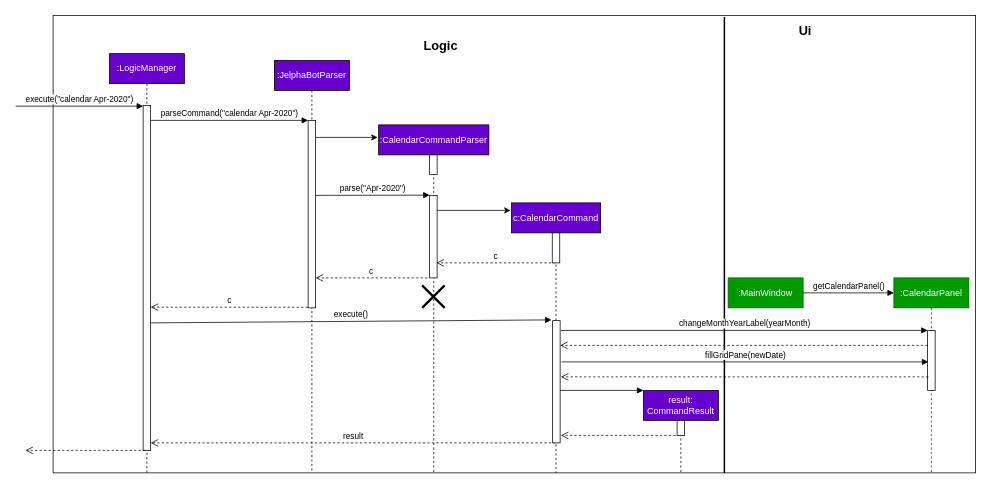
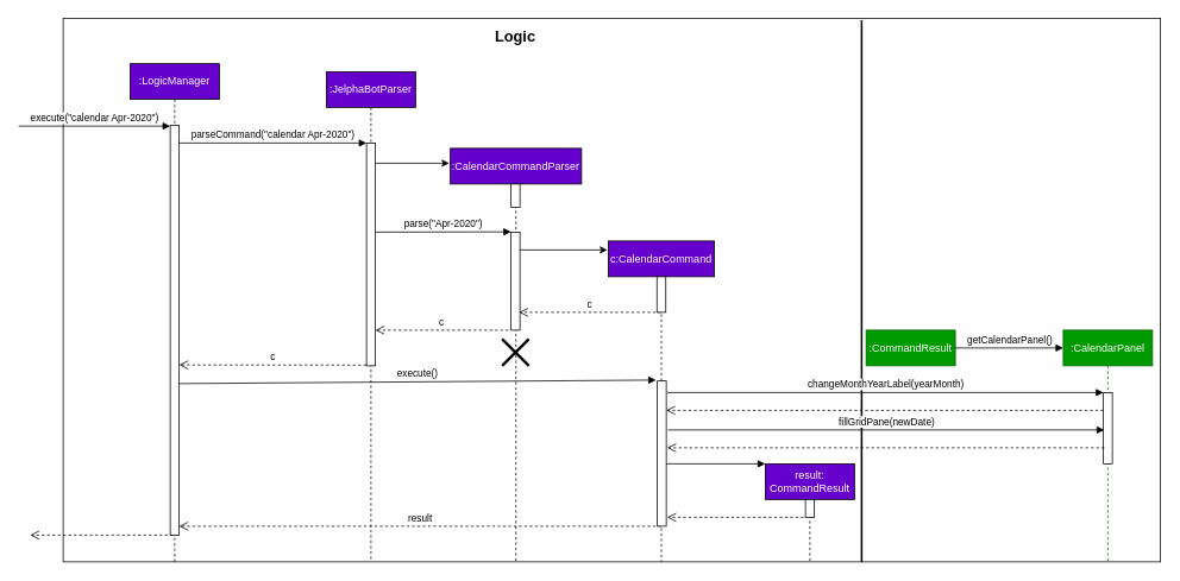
- <mxCell id="23" value="&lt;b&gt;&lt;font style=&quot;font-size: 17px&quot;&gt;Ui&lt;/font&gt;&lt;/b&gt;" style="text;html=1;strokeColor=none;fillColor=none;align=center;verticalAlign=middle;whiteSpace=wrap;rounded=0;" parent="1" vertex="1"><mxGeometry x="1053" y="32" width="40" height="20" as="geometry" /></mxCell>
- <mxCell id="22" value="&lt;b&gt;&lt;font style=&quot;font-size: 17px&quot;&gt;Logic&lt;/font&gt;&lt;/b&gt;" style="text;html=1;strokeColor=none;fillColor=none;align=center;verticalAlign=middle;whiteSpace=wrap;rounded=0;" parent="1" vertex="1"><mxGeometry x="567" y="52" width="40" height="20" as="geometry" /></mxCell>
+ <mxCell id="22" value="&lt;b&gt;&lt;font style=&quot;font-size: 17px&quot;&gt;Logic&lt;/font&gt;&lt;/b&gt;" style="text;html=1;strokeColor=none;fillColor=none;align=center;verticalAlign=middle;whiteSpace=wrap;rounded=0;" parent="1" vertex="1"><mxGeometry x="557" y="32" width="40" height="20" as="geometry" /></mxCell>
- <mxCell id="26" value="&lt;font color=&quot;#ffffff&quot;&gt;:MainWindow&lt;/font&gt;" style="shape=umlLifeline;perimeter=lifelinePerimeter;whiteSpace=wrap;html=1;container=1;collapsible=0;recursiveResize=0;outlineConnect=0;fillColor=#009900;strokeColor=#006600;gradientColor=none;" vertex="1" parent="1"><mxGeometry x="970" y="370" width="100" height="40" as="geometry" /></mxCell>
+ <mxCell id="26" value="&lt;font color=&quot;#ffffff&quot;&gt;:CommandResult&lt;/font&gt;" style="shape=umlLifeline;perimeter=lifelinePerimeter;whiteSpace=wrap;html=1;container=1;collapsible=0;recursiveResize=0;outlineConnect=0;fillColor=#009900;strokeColor=#006600;gradientColor=none;" vertex="1" parent="1"><mxGeometry x="970" y="370" width="100" height="40" as="geometry" /></mxCell>
